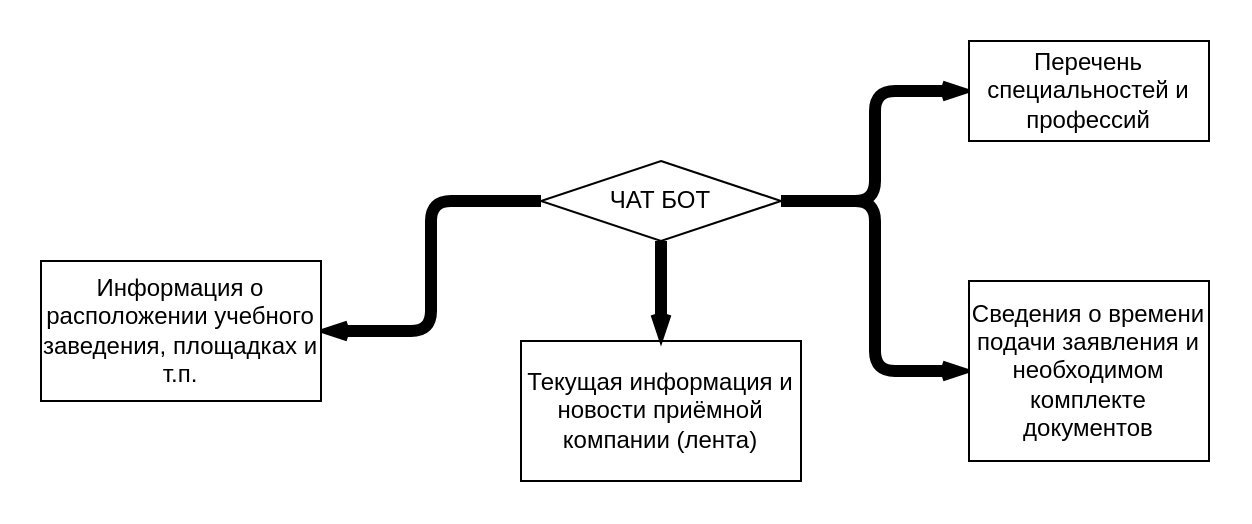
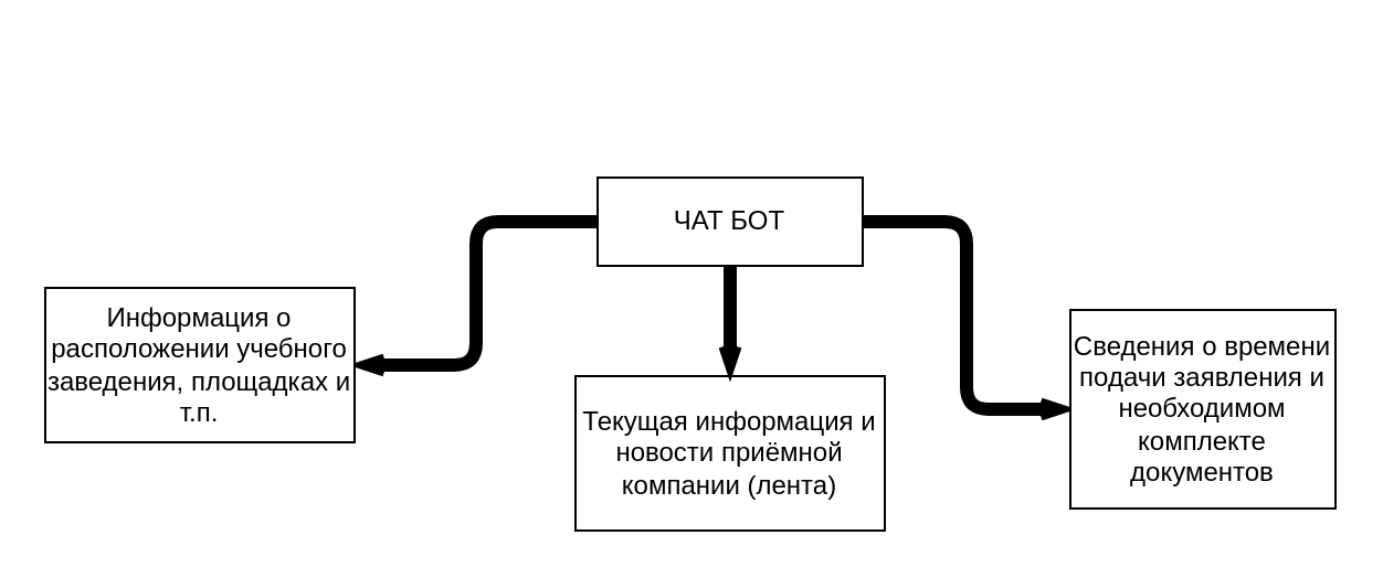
- <mxCell id="5" value="Перечень специальностей и профессий" style="rounded=0;whiteSpace=wrap;html=1;" vertex="1" parent="1"><mxGeometry x="484" y="20" width="120" height="50" as="geometry" /></mxCell>
- <mxCell id="2" value="" style="edgeStyle=orthogonalEdgeStyle;rounded=1;orthogonalLoop=1;jettySize=auto;html=1;strokeWidth=6;endArrow=openThin;endFill=0;endSize=1;startSize=1;entryX=0;entryY=0.5;entryDx=0;entryDy=0;" edge="1" parent="1" source="4" target="5"><mxGeometry relative="1" as="geometry" /></mxCell>
- <mxCell id="4" value="ЧАТ БОТ" style="rhombus;whiteSpace=wrap;html=1;" vertex="1" parent="1"><mxGeometry x="270" y="80" width="120" height="40" as="geometry" /></mxCell>
+ <mxCell id="4" value="ЧАТ БОТ" style="rounded=0;whiteSpace=wrap;html=1;" vertex="1" parent="1"><mxGeometry x="270" y="80" width="120" height="40" as="geometry" /></mxCell>
